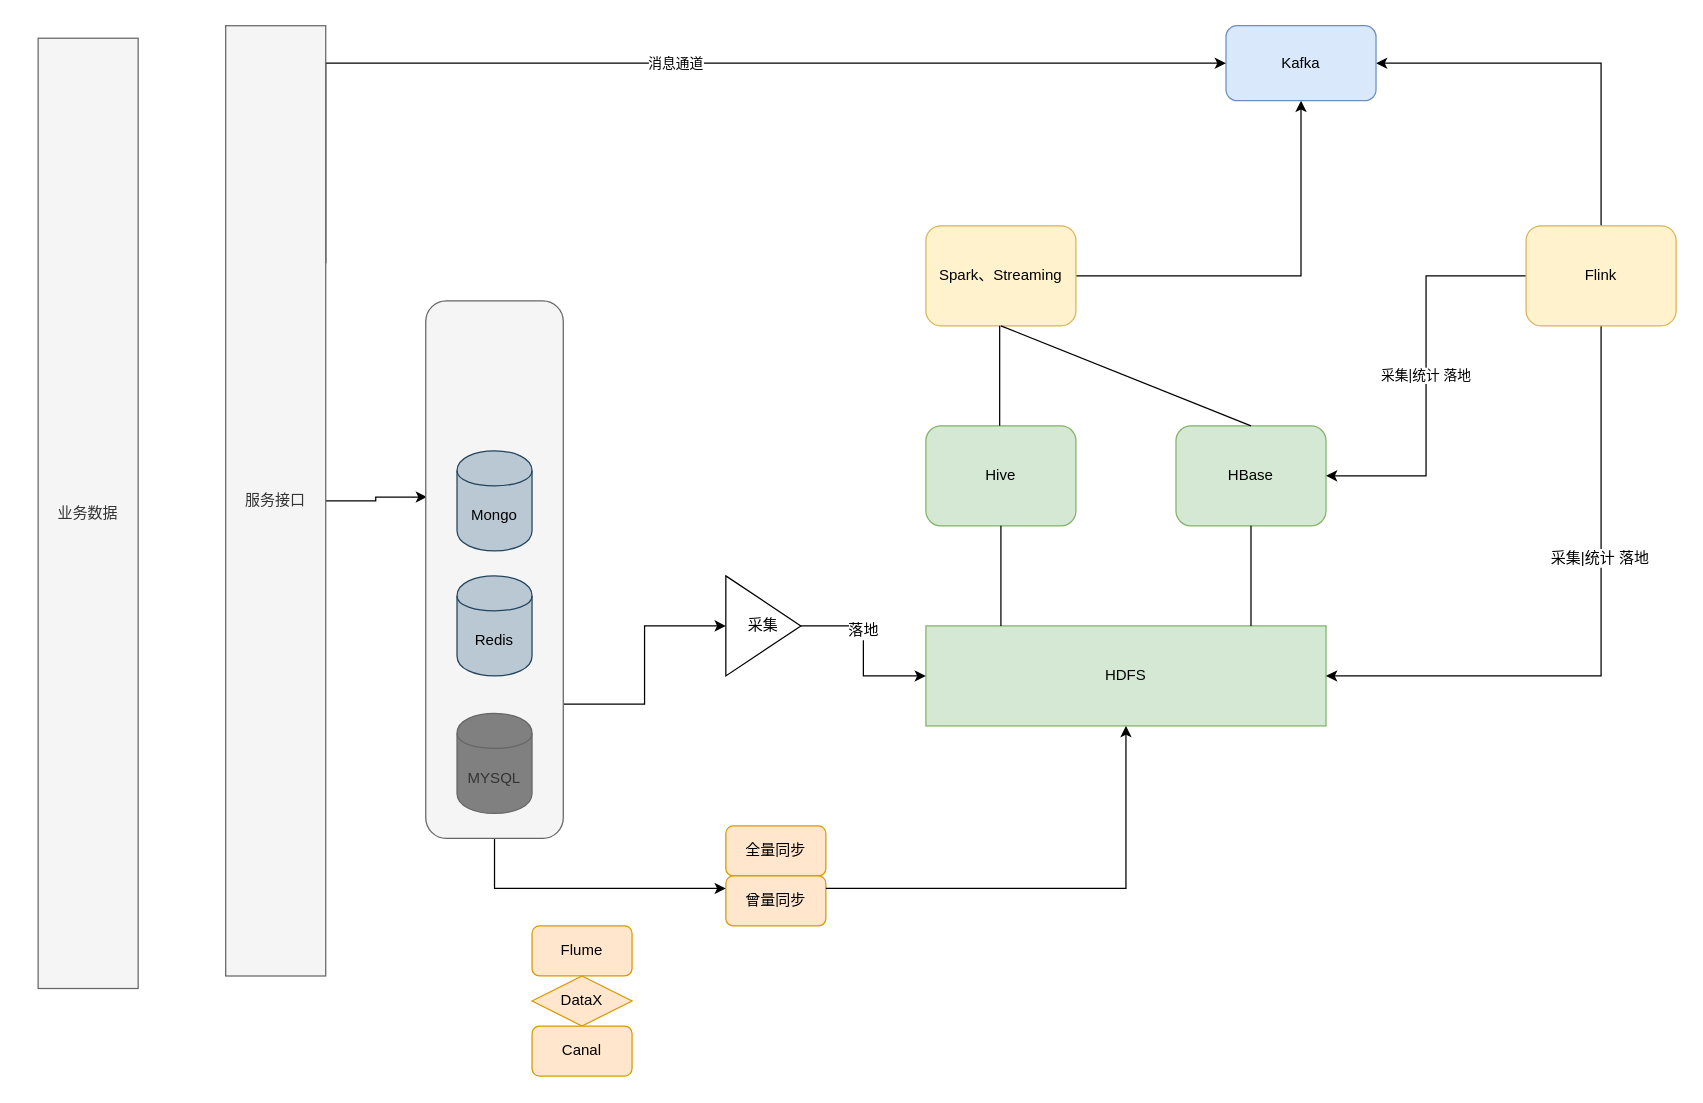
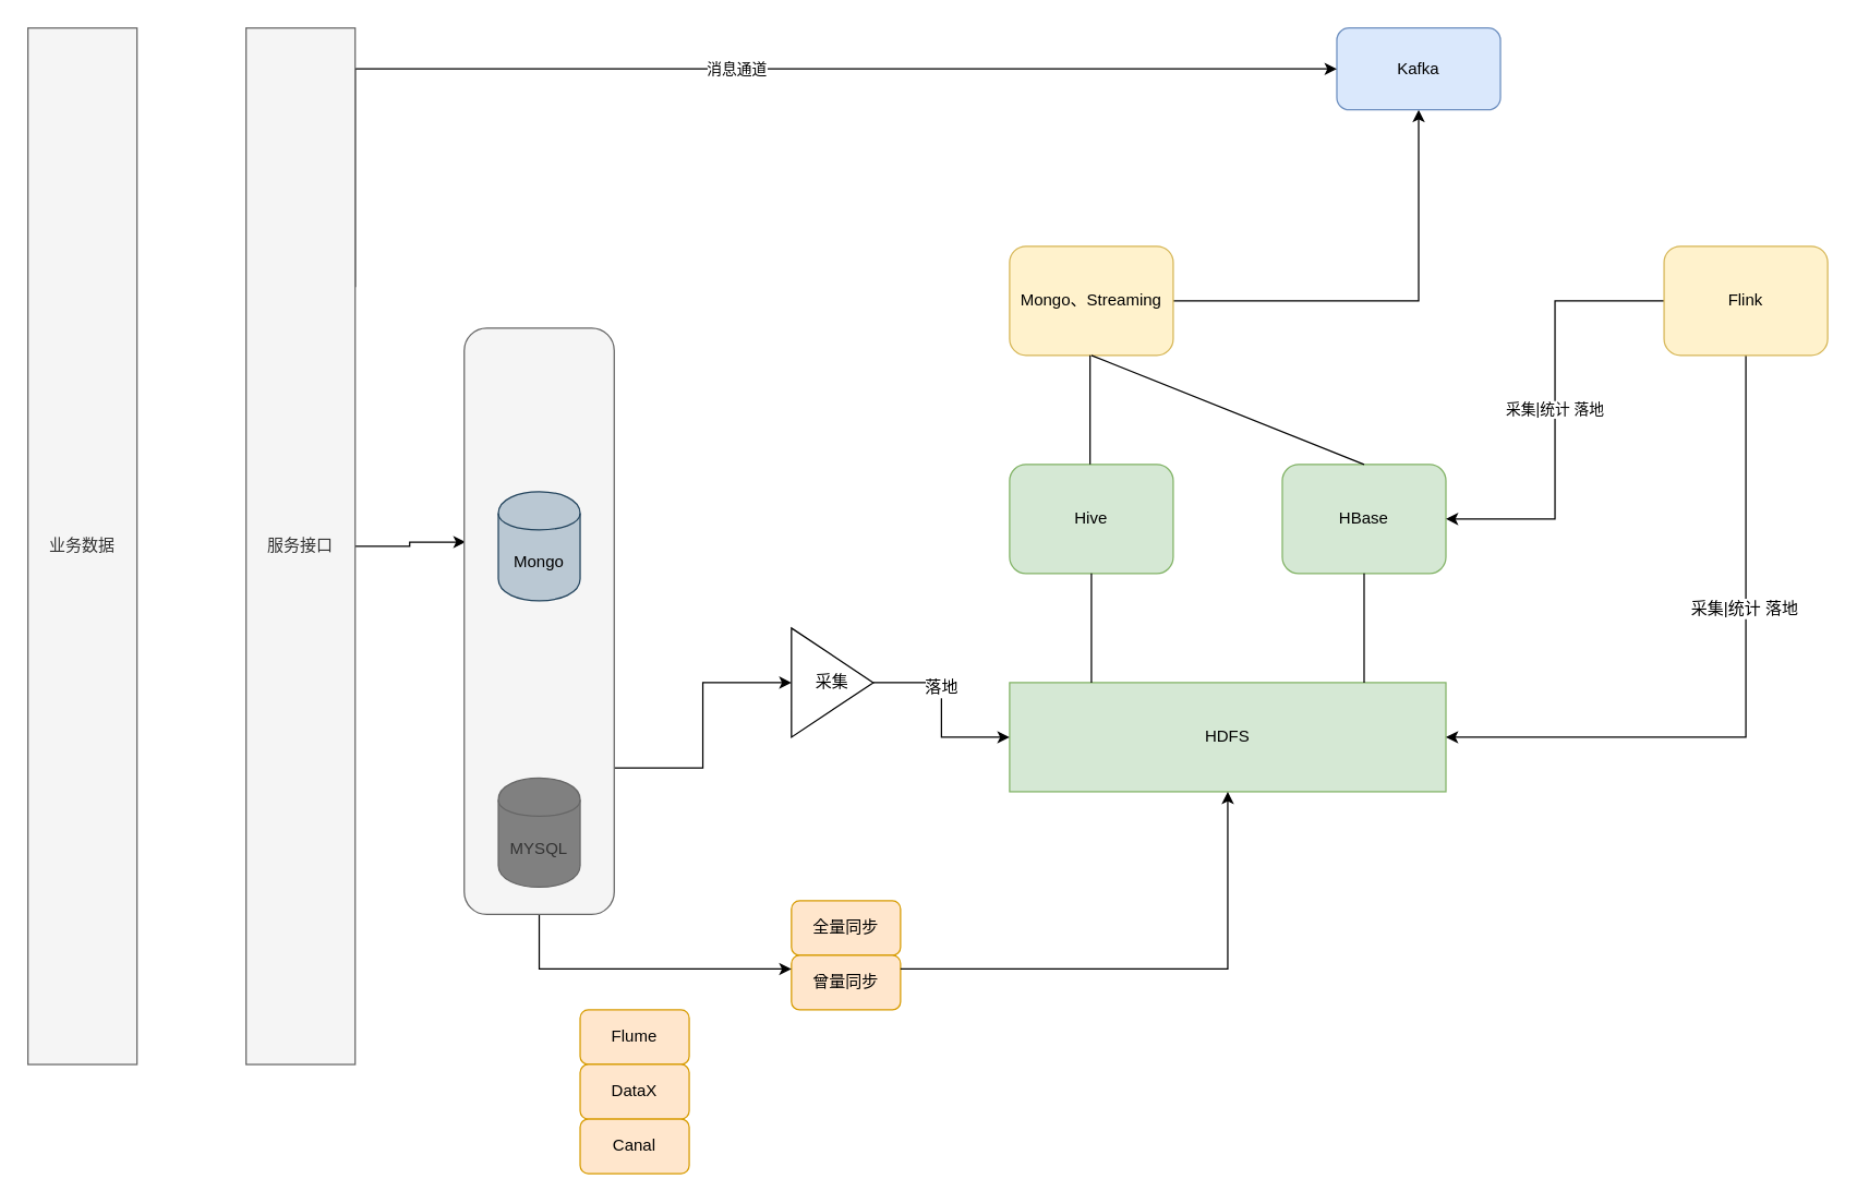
- <mxCell id="7" style="edgeStyle=orthogonalEdgeStyle;rounded=0;orthogonalLoop=1;jettySize=auto;html=1;exitX=0.5;exitY=0;exitDx=0;exitDy=0;entryX=1;entryY=0.5;entryDx=0;entryDy=0;" edge="1" parent="1" source="11" target="20"><mxGeometry relative="1" as="geometry" /></mxCell>
- <mxCell id="6" value="Spark、Streaming" style="rounded=1;whiteSpace=wrap;html=1;fillColor=#fff2cc;strokeColor=#d6b656;" vertex="1" parent="1"><mxGeometry x="740" y="180" width="120" height="80" as="geometry" /></mxCell>
+ <mxCell id="6" value="Mongo、Streaming" style="rounded=1;whiteSpace=wrap;html=1;fillColor=#fff2cc;strokeColor=#d6b656;" vertex="1" parent="1"><mxGeometry x="740" y="180" width="120" height="80" as="geometry" /></mxCell>
- <mxCell id="19" value="业务数据" style="rounded=0;whiteSpace=wrap;html=1;fillColor=#f5f5f5;strokeColor=#666666;fontColor=#333333;" vertex="1" parent="1"><mxGeometry x="30" y="30" width="80" height="760" as="geometry" /></mxCell>
+ <mxCell id="19" value="业务数据" style="rounded=0;whiteSpace=wrap;html=1;fillColor=#f5f5f5;strokeColor=#666666;fontColor=#333333;" vertex="1" parent="1"><mxGeometry x="20" y="20" width="80" height="760" as="geometry" /></mxCell>
- <mxCell id="34" value="Redis" style="shape=cylinder;whiteSpace=wrap;html=1;boundedLbl=1;backgroundOutline=1;fillColor=#bac8d3;strokeColor=#23445d;" vertex="1" parent="30"><mxGeometry x="25" y="220" width="60" height="80" as="geometry" /></mxCell>
- <mxCell id="37" value="DataX" style="rhombus;whiteSpace=wrap;html=1;fillColor=#ffe6cc;strokeColor=#d79b00;" vertex="1" parent="35"><mxGeometry y="40" width="80" height="40" as="geometry" /></mxCell>
+ <mxCell id="37" value="DataX" style="rounded=1;whiteSpace=wrap;html=1;fillColor=#ffe6cc;strokeColor=#d79b00;" vertex="1" parent="35"><mxGeometry y="40" width="80" height="40" as="geometry" /></mxCell>
